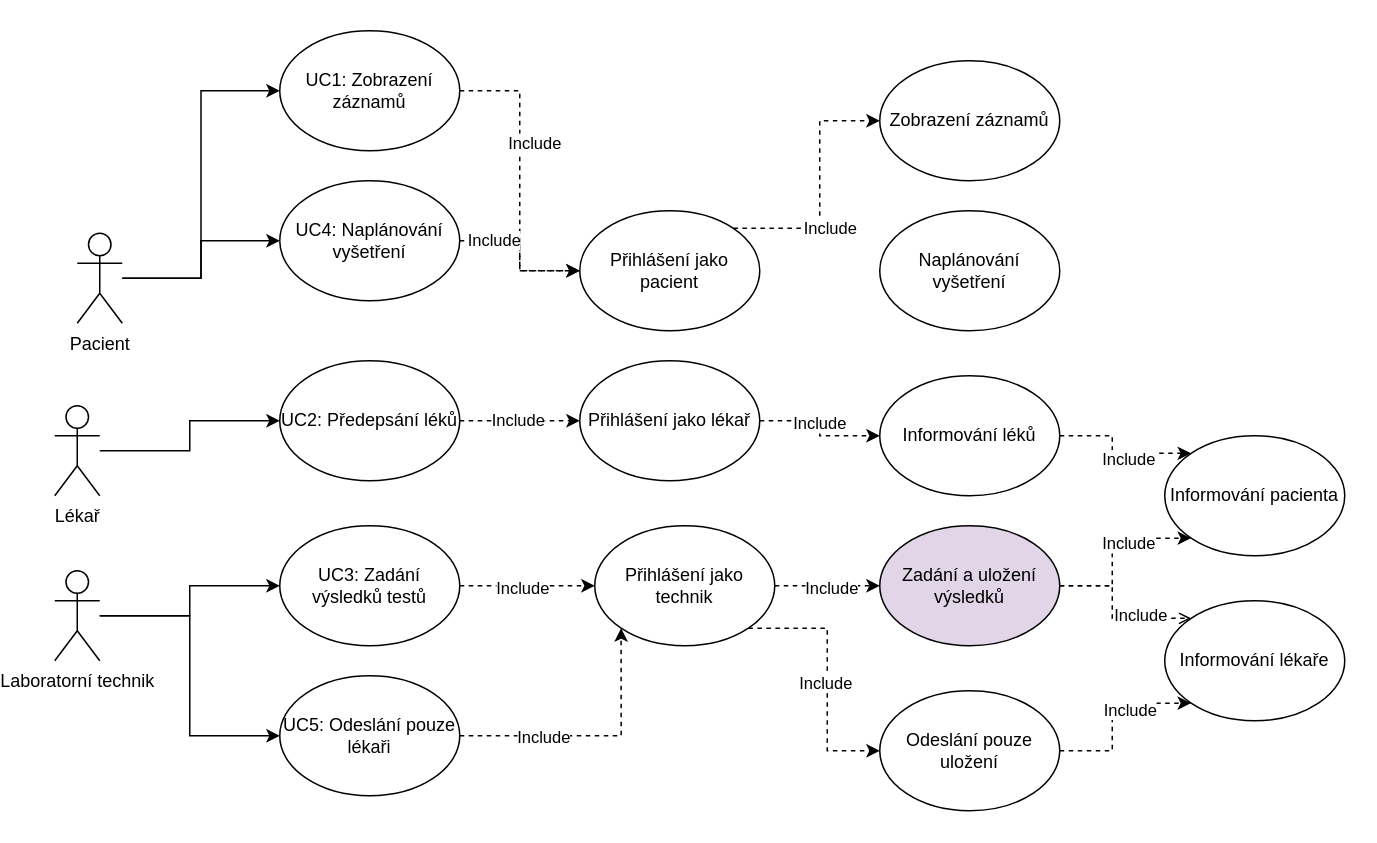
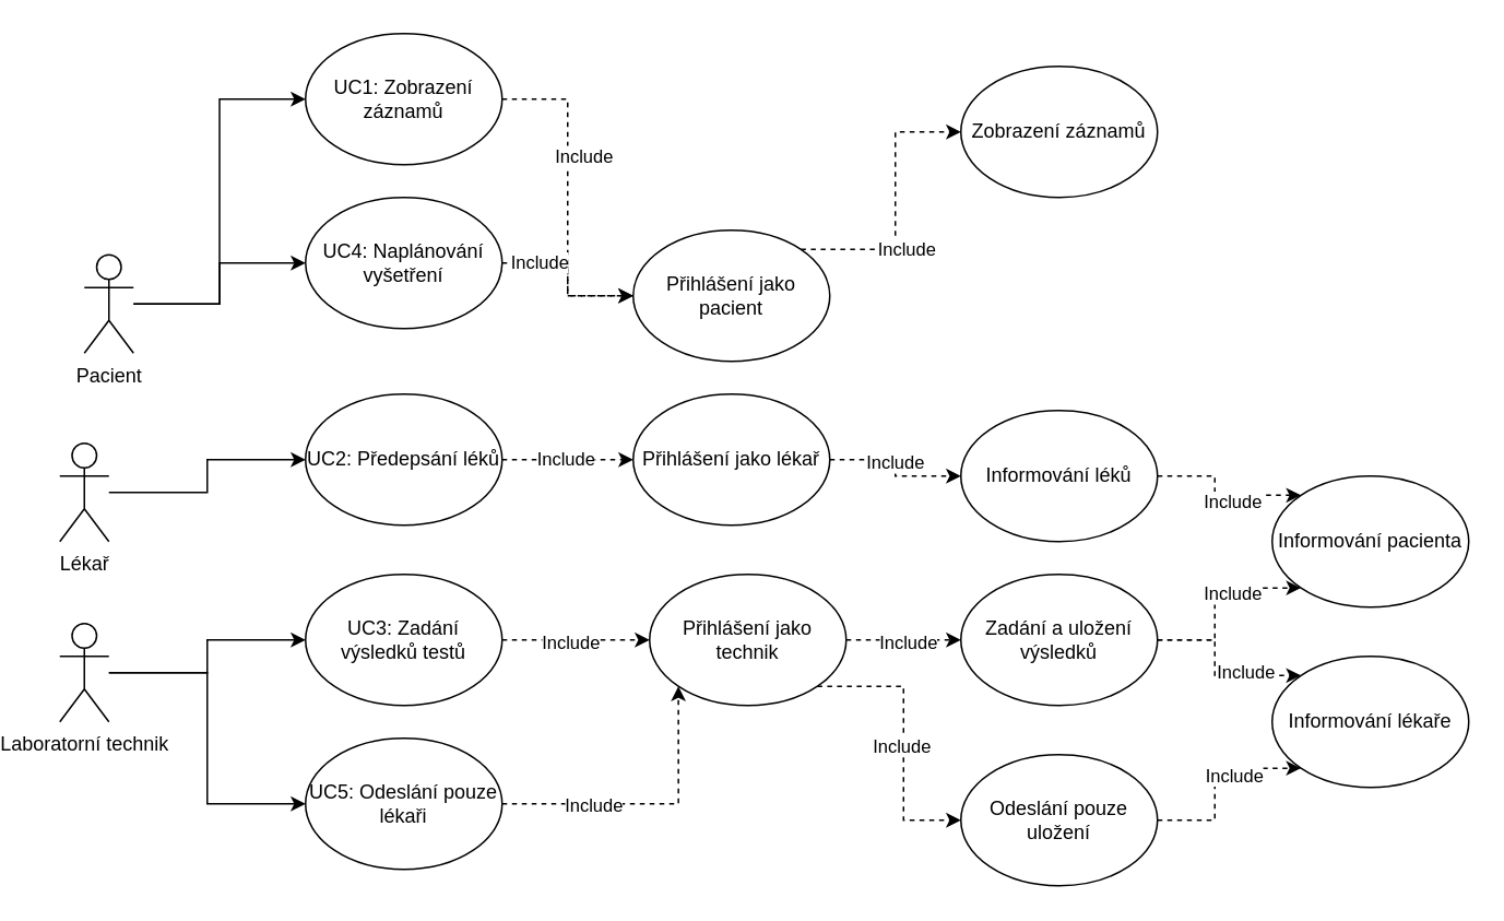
- <mxCell id="44" value="Naplánování vyšetření" style="ellipse;whiteSpace=wrap;html=1;" vertex="1" parent="1"><mxGeometry x="570" y="140" width="120" height="80" as="geometry" /></mxCell>
- <mxCell id="40" value="Zadání a uložení výsledků" style="ellipse;whiteSpace=wrap;html=1;fillColor=#e1d5e7;" vertex="1" parent="1"><mxGeometry x="570" y="350" width="120" height="80" as="geometry" /></mxCell>
+ <mxCell id="40" value="Zadání a uložení výsledků" style="ellipse;whiteSpace=wrap;html=1;" vertex="1" parent="1"><mxGeometry x="570" y="350" width="120" height="80" as="geometry" /></mxCell>
- <mxCell id="36" style="edgeStyle=orthogonalEdgeStyle;rounded=0;orthogonalLoop=1;jettySize=auto;html=1;entryX=0;entryY=0;entryDx=0;entryDy=0;dashed=1;endArrow=open;" edge="1" parent="1" source="40" target="27"><mxGeometry relative="1" as="geometry" /></mxCell>
+ <mxCell id="36" style="edgeStyle=orthogonalEdgeStyle;rounded=0;orthogonalLoop=1;jettySize=auto;html=1;entryX=0;entryY=0;entryDx=0;entryDy=0;dashed=1;" edge="1" parent="1" source="40" target="27"><mxGeometry relative="1" as="geometry" /></mxCell>
